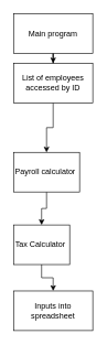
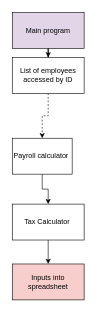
- <mxCell id="3" value="Main program" style="rounded=0;whiteSpace=wrap;html=1;" vertex="1" parent="1"><mxGeometry x="20" y="20" width="120" height="60" as="geometry" /></mxCell>
+ <mxCell id="3" value="Main program" style="rounded=0;whiteSpace=wrap;html=1;fillColor=#e1d5e7;" vertex="1" parent="1"><mxGeometry x="20" y="20" width="120" height="60" as="geometry" /></mxCell>
- <mxCell id="6" value="" style="edgeStyle=orthogonalEdgeStyle;rounded=0;orthogonalLoop=1;jettySize=auto;html=1;" edge="1" parent="1" source="7" target="5"><mxGeometry relative="1" as="geometry" /></mxCell>
+ <mxCell id="6" value="" style="edgeStyle=orthogonalEdgeStyle;rounded=0;orthogonalLoop=1;jettySize=auto;html=1;dashed=1;" edge="1" parent="1" source="7" target="5"><mxGeometry relative="1" as="geometry" /></mxCell>
- <mxCell id="9" value="Tax Calculator&amp;nbsp;" style="rounded=0;whiteSpace=wrap;html=1;" vertex="1" parent="1"><mxGeometry x="20" y="340" width="85" height="60" as="geometry" /></mxCell>
+ <mxCell id="9" value="Tax Calculator&amp;nbsp;" style="rounded=0;whiteSpace=wrap;html=1;" vertex="1" parent="1"><mxGeometry x="20" y="340" width="120" height="60" as="geometry" /></mxCell>
- <mxCell id="10" value="Inputs into spreadsheet" style="rounded=0;whiteSpace=wrap;html=1;" vertex="1" parent="1"><mxGeometry x="20" y="440" width="120" height="60" as="geometry" /></mxCell>
+ <mxCell id="10" value="Inputs into spreadsheet" style="rounded=0;whiteSpace=wrap;html=1;fillColor=#f8cecc;" vertex="1" parent="1"><mxGeometry x="20" y="440" width="120" height="60" as="geometry" /></mxCell>
